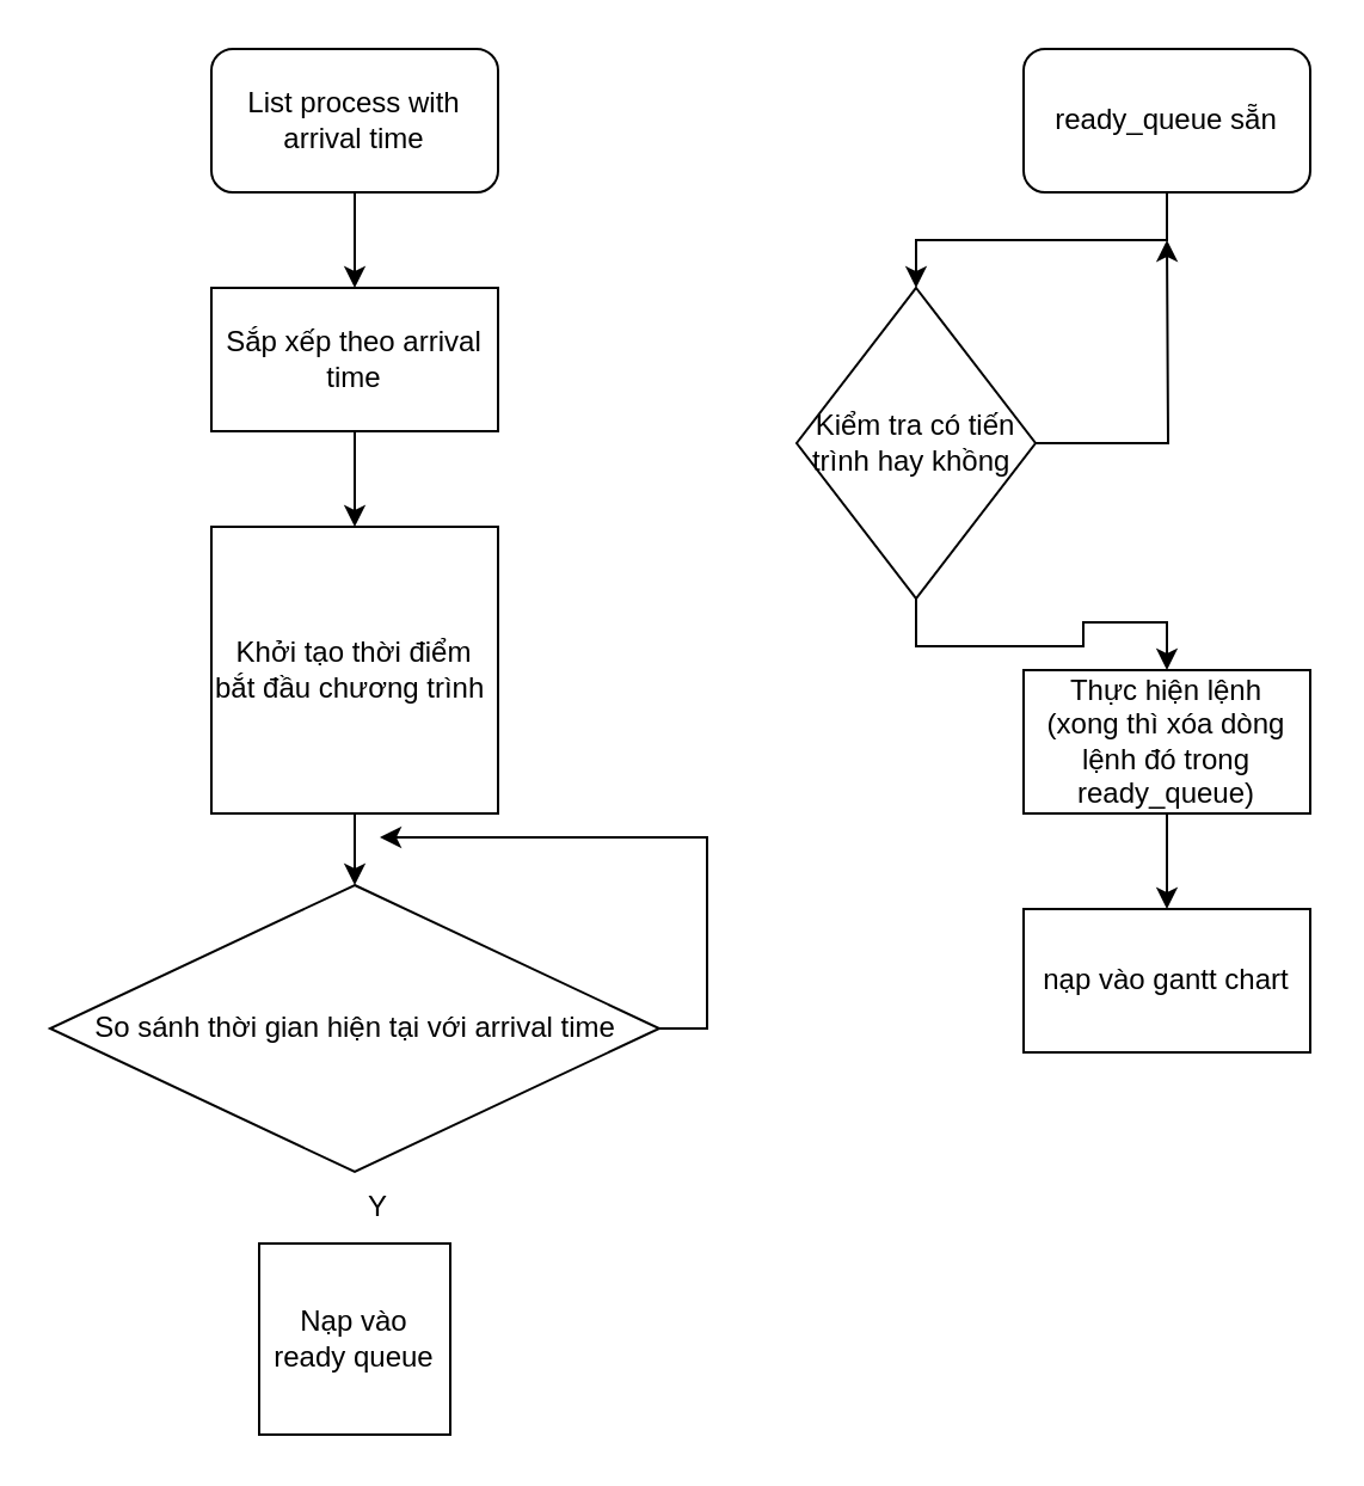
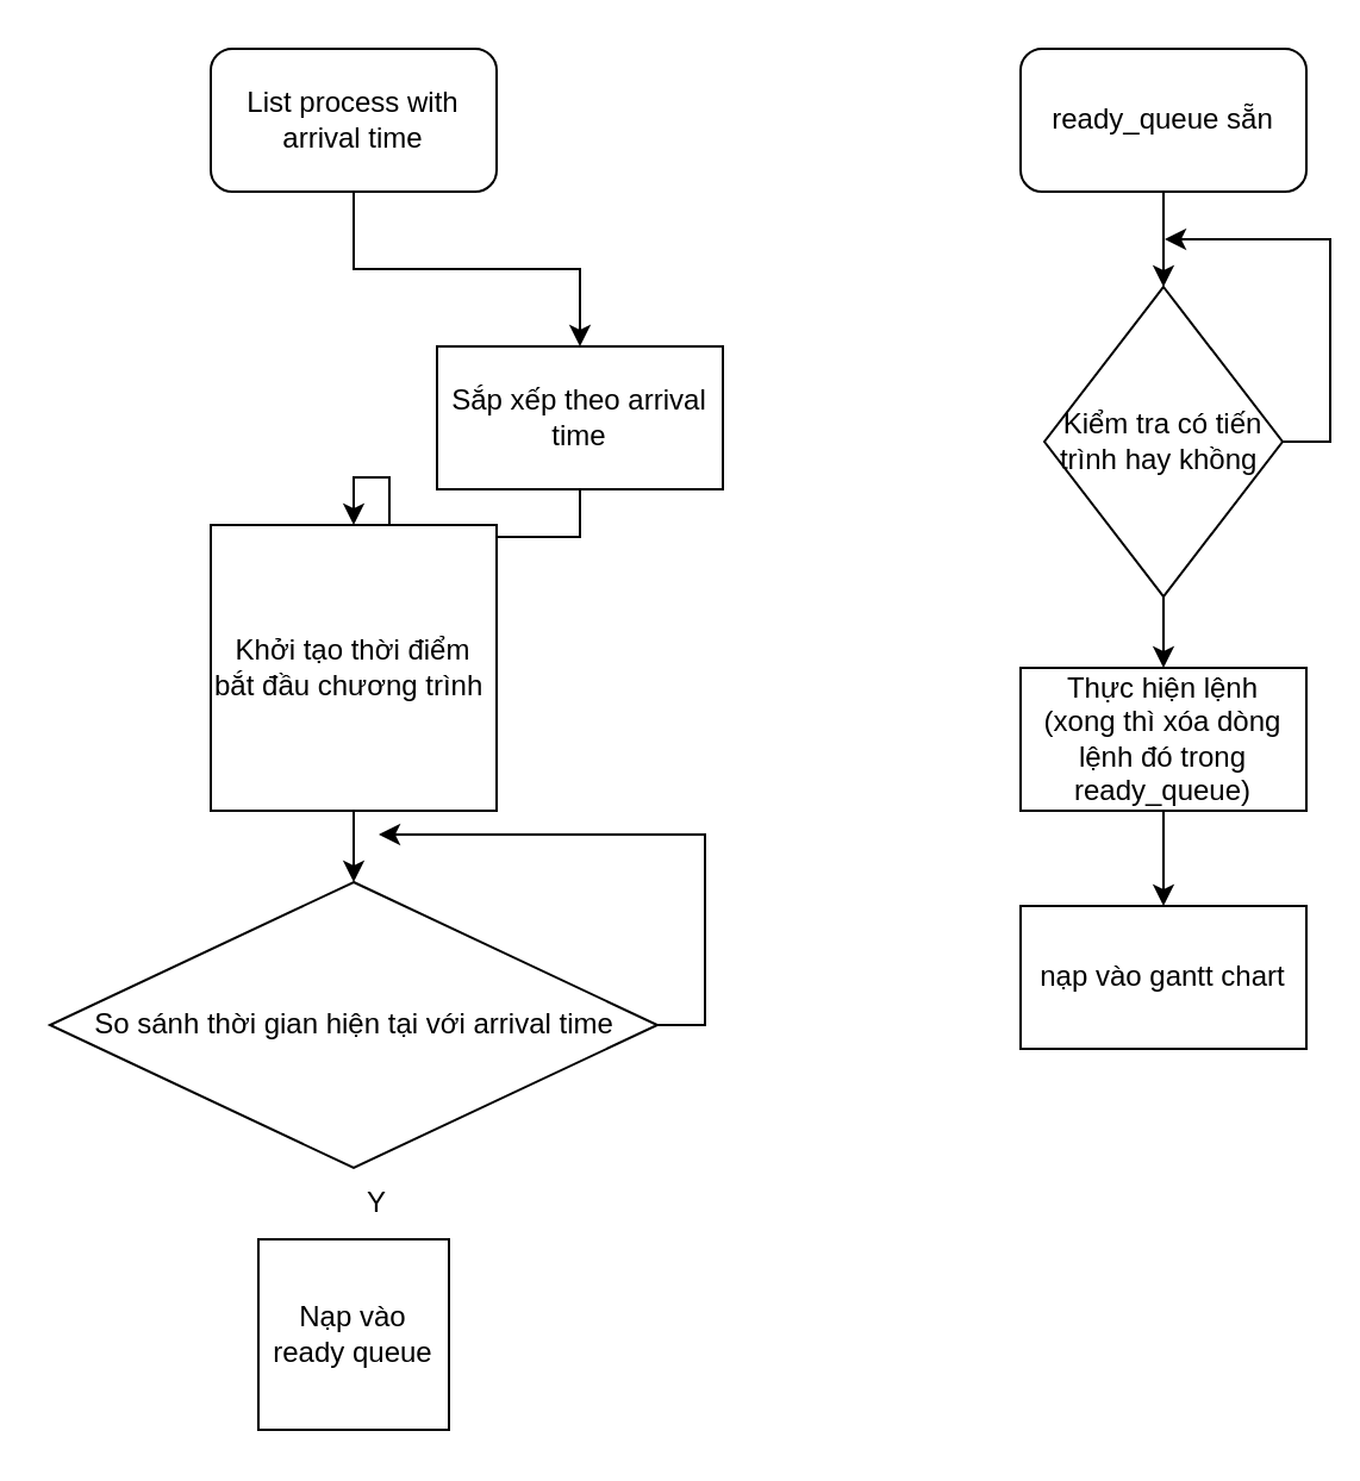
- <mxCell id="3" value="Sắp xếp theo arrival time" style="rounded=0;whiteSpace=wrap;html=1;" vertex="1" parent="1"><mxGeometry x="88" y="120" width="120" height="60" as="geometry" /></mxCell>
+ <mxCell id="3" value="Sắp xếp theo arrival time" style="rounded=0;whiteSpace=wrap;html=1;" vertex="1" parent="1"><mxGeometry x="183" y="145" width="120" height="60" as="geometry" /></mxCell>
- <mxCell id="16" value="Kiểm tra có tiến trình hay khồng&amp;nbsp;" style="rhombus;whiteSpace=wrap;html=1;" vertex="1" parent="1"><mxGeometry x="333" y="120" width="100" height="130" as="geometry" /></mxCell>
+ <mxCell id="16" value="Kiểm tra có tiến trình hay khồng&amp;nbsp;" style="rhombus;whiteSpace=wrap;html=1;" vertex="1" parent="1"><mxGeometry x="438" y="120" width="100" height="130" as="geometry" /></mxCell>
